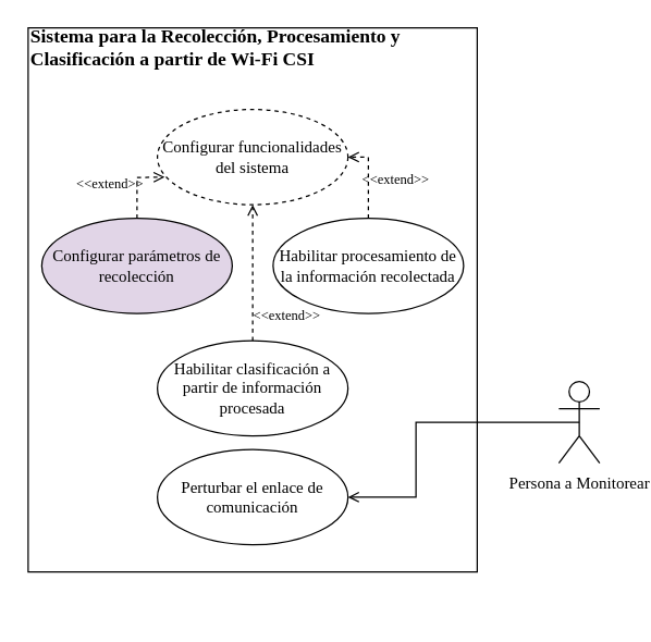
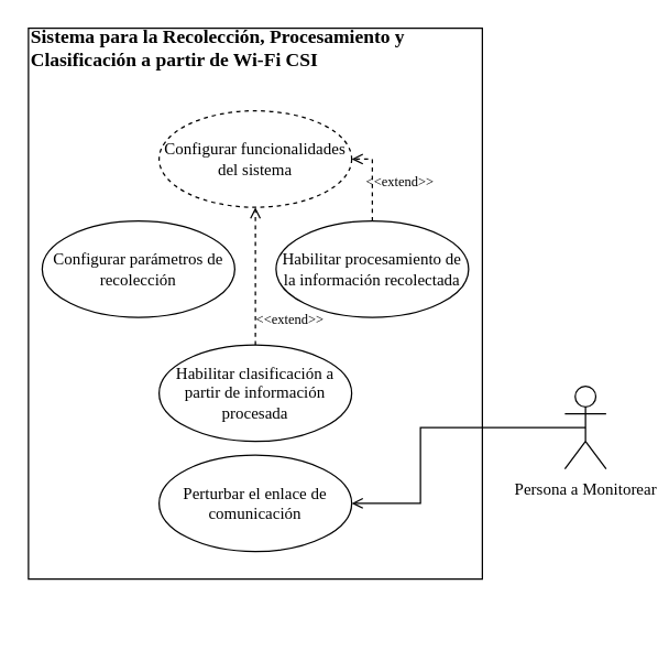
- <mxCell id="13" value="&amp;lt;&amp;lt;extend&amp;gt;&amp;gt;" style="html=1;verticalAlign=bottom;labelBackgroundColor=none;endArrow=open;endFill=0;dashed=1;rounded=0;entryX=0.038;entryY=0.71;entryDx=0;entryDy=0;exitX=0.5;exitY=0;exitDx=0;exitDy=0;fontFamily=Times New Roman;fontSize=10;entryPerimeter=0;" edge="1" parent="3" source="6" target="10"><mxGeometry x="-0.333" y="20" width="160" relative="1" as="geometry"><mxPoint x="65" y="130" as="sourcePoint" /><mxPoint x="50" y="85" as="targetPoint" /><mxPoint as="offset" /><Array as="points"><mxPoint x="80" y="110" /></Array></mxGeometry></mxCell>
- <mxCell id="6" value="Configurar parámetros de recolección" style="ellipse;whiteSpace=wrap;html=1;fontFamily=Times New Roman;fillColor=#e1d5e7;" vertex="1" parent="3"><mxGeometry x="10" y="140" width="140" height="70" as="geometry" /></mxCell>
+ <mxCell id="6" value="Configurar parámetros de recolección" style="ellipse;whiteSpace=wrap;html=1;fontFamily=Times New Roman;" vertex="1" parent="3"><mxGeometry x="10" y="140" width="140" height="70" as="geometry" /></mxCell>
